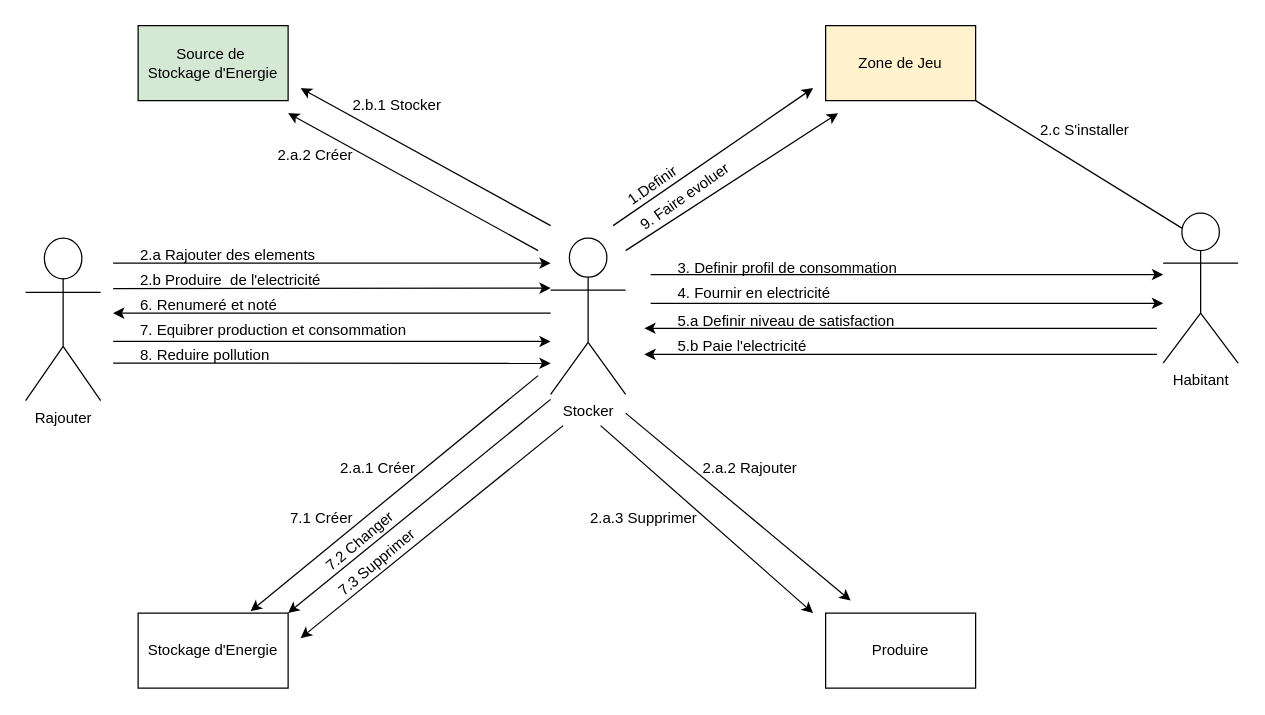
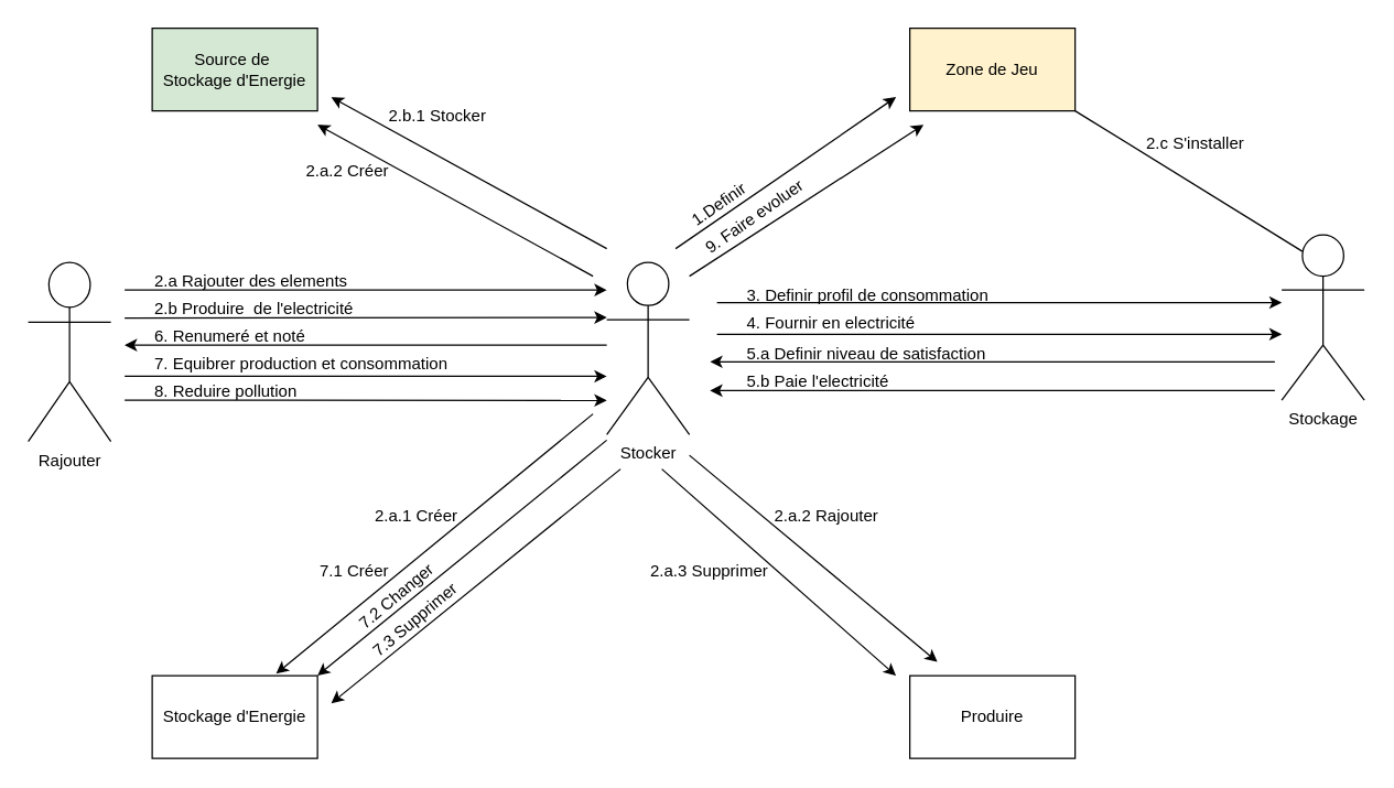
- <mxCell id="6" value="Habitant" style="shape=umlActor;verticalLabelPosition=bottom;verticalAlign=top;html=1;" parent="1" vertex="1"><mxGeometry x="930" y="170" width="60" height="120" as="geometry" /></mxCell>
+ <mxCell id="6" value="Stockage" style="shape=umlActor;verticalLabelPosition=bottom;verticalAlign=top;html=1;" parent="1" vertex="1"><mxGeometry x="930" y="170" width="60" height="120" as="geometry" /></mxCell>
